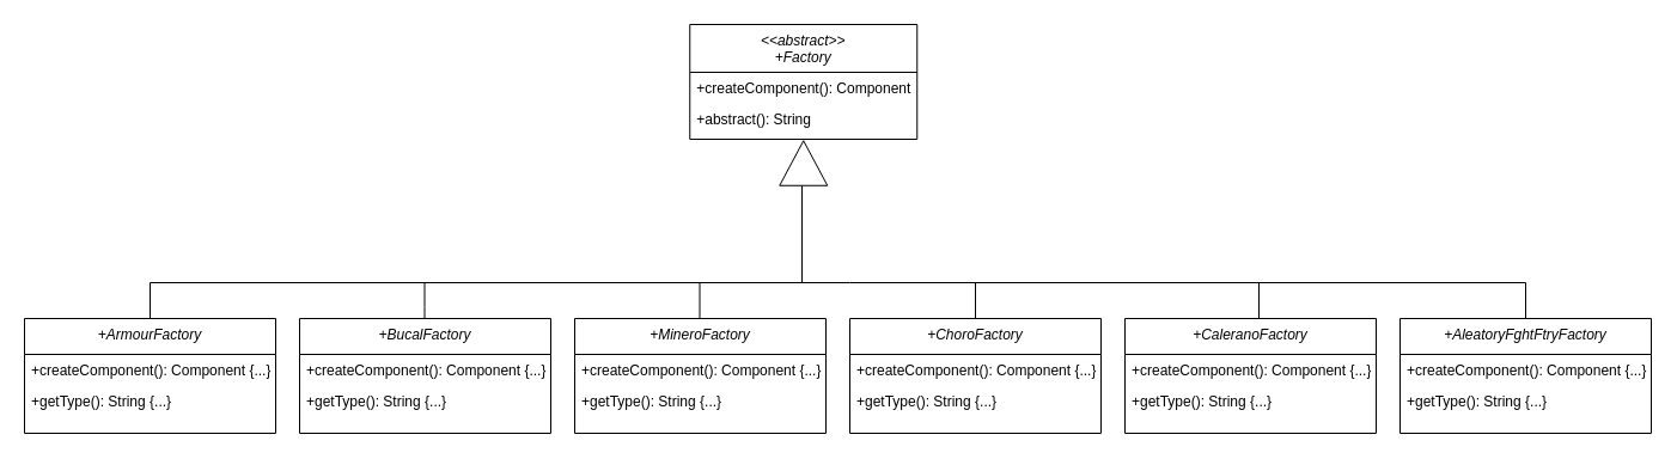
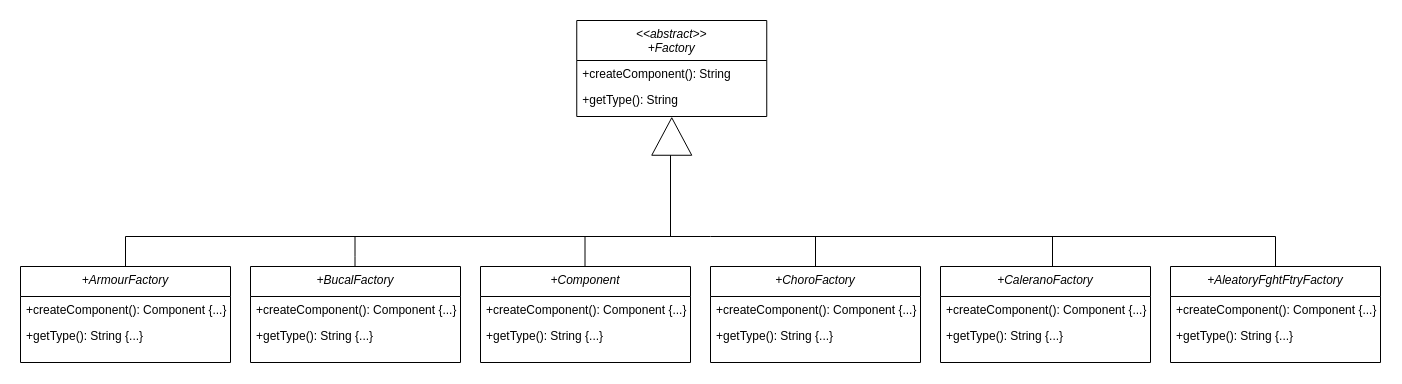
- <mxCell id="3" value="+createComponent(): Component" style="text;align=left;verticalAlign=top;spacingLeft=4;spacingRight=4;overflow=hidden;rotatable=0;points=[[0,0.5],[1,0.5]];portConstraint=eastwest;" vertex="1" parent="2"><mxGeometry y="40" width="190" height="26" as="geometry" /></mxCell>
+ <mxCell id="3" value="+createComponent(): String" style="text;align=left;verticalAlign=top;spacingLeft=4;spacingRight=4;overflow=hidden;rotatable=0;points=[[0,0.5],[1,0.5]];portConstraint=eastwest;" vertex="1" parent="2"><mxGeometry y="40" width="190" height="26" as="geometry" /></mxCell>
- <mxCell id="4" value="+abstract(): String" style="text;align=left;verticalAlign=top;spacingLeft=4;spacingRight=4;overflow=hidden;rotatable=0;points=[[0,0.5],[1,0.5]];portConstraint=eastwest;rounded=0;shadow=0;html=0;" vertex="1" parent="2"><mxGeometry y="66" width="190" height="26" as="geometry" /></mxCell>
+ <mxCell id="4" value="+getType(): String" style="text;align=left;verticalAlign=top;spacingLeft=4;spacingRight=4;overflow=hidden;rotatable=0;points=[[0,0.5],[1,0.5]];portConstraint=eastwest;rounded=0;shadow=0;html=0;" vertex="1" parent="2"><mxGeometry y="66" width="190" height="26" as="geometry" /></mxCell>
- <mxCell id="17" value="+MineroFactory" style="swimlane;fontStyle=2;align=center;verticalAlign=top;childLayout=stackLayout;horizontal=1;startSize=30;horizontalStack=0;resizeParent=1;resizeLast=0;collapsible=1;marginBottom=0;rounded=0;shadow=0;strokeWidth=1;" vertex="1" parent="1"><mxGeometry x="480" y="266" width="210" height="96" as="geometry"><mxRectangle x="230" y="140" width="160" height="26" as="alternateBounds" /></mxGeometry></mxCell>
+ <mxCell id="17" value="+Component" style="swimlane;fontStyle=2;align=center;verticalAlign=top;childLayout=stackLayout;horizontal=1;startSize=30;horizontalStack=0;resizeParent=1;resizeLast=0;collapsible=1;marginBottom=0;rounded=0;shadow=0;strokeWidth=1;" vertex="1" parent="1"><mxGeometry x="480" y="266" width="210" height="96" as="geometry"><mxRectangle x="230" y="140" width="160" height="26" as="alternateBounds" /></mxGeometry></mxCell>
